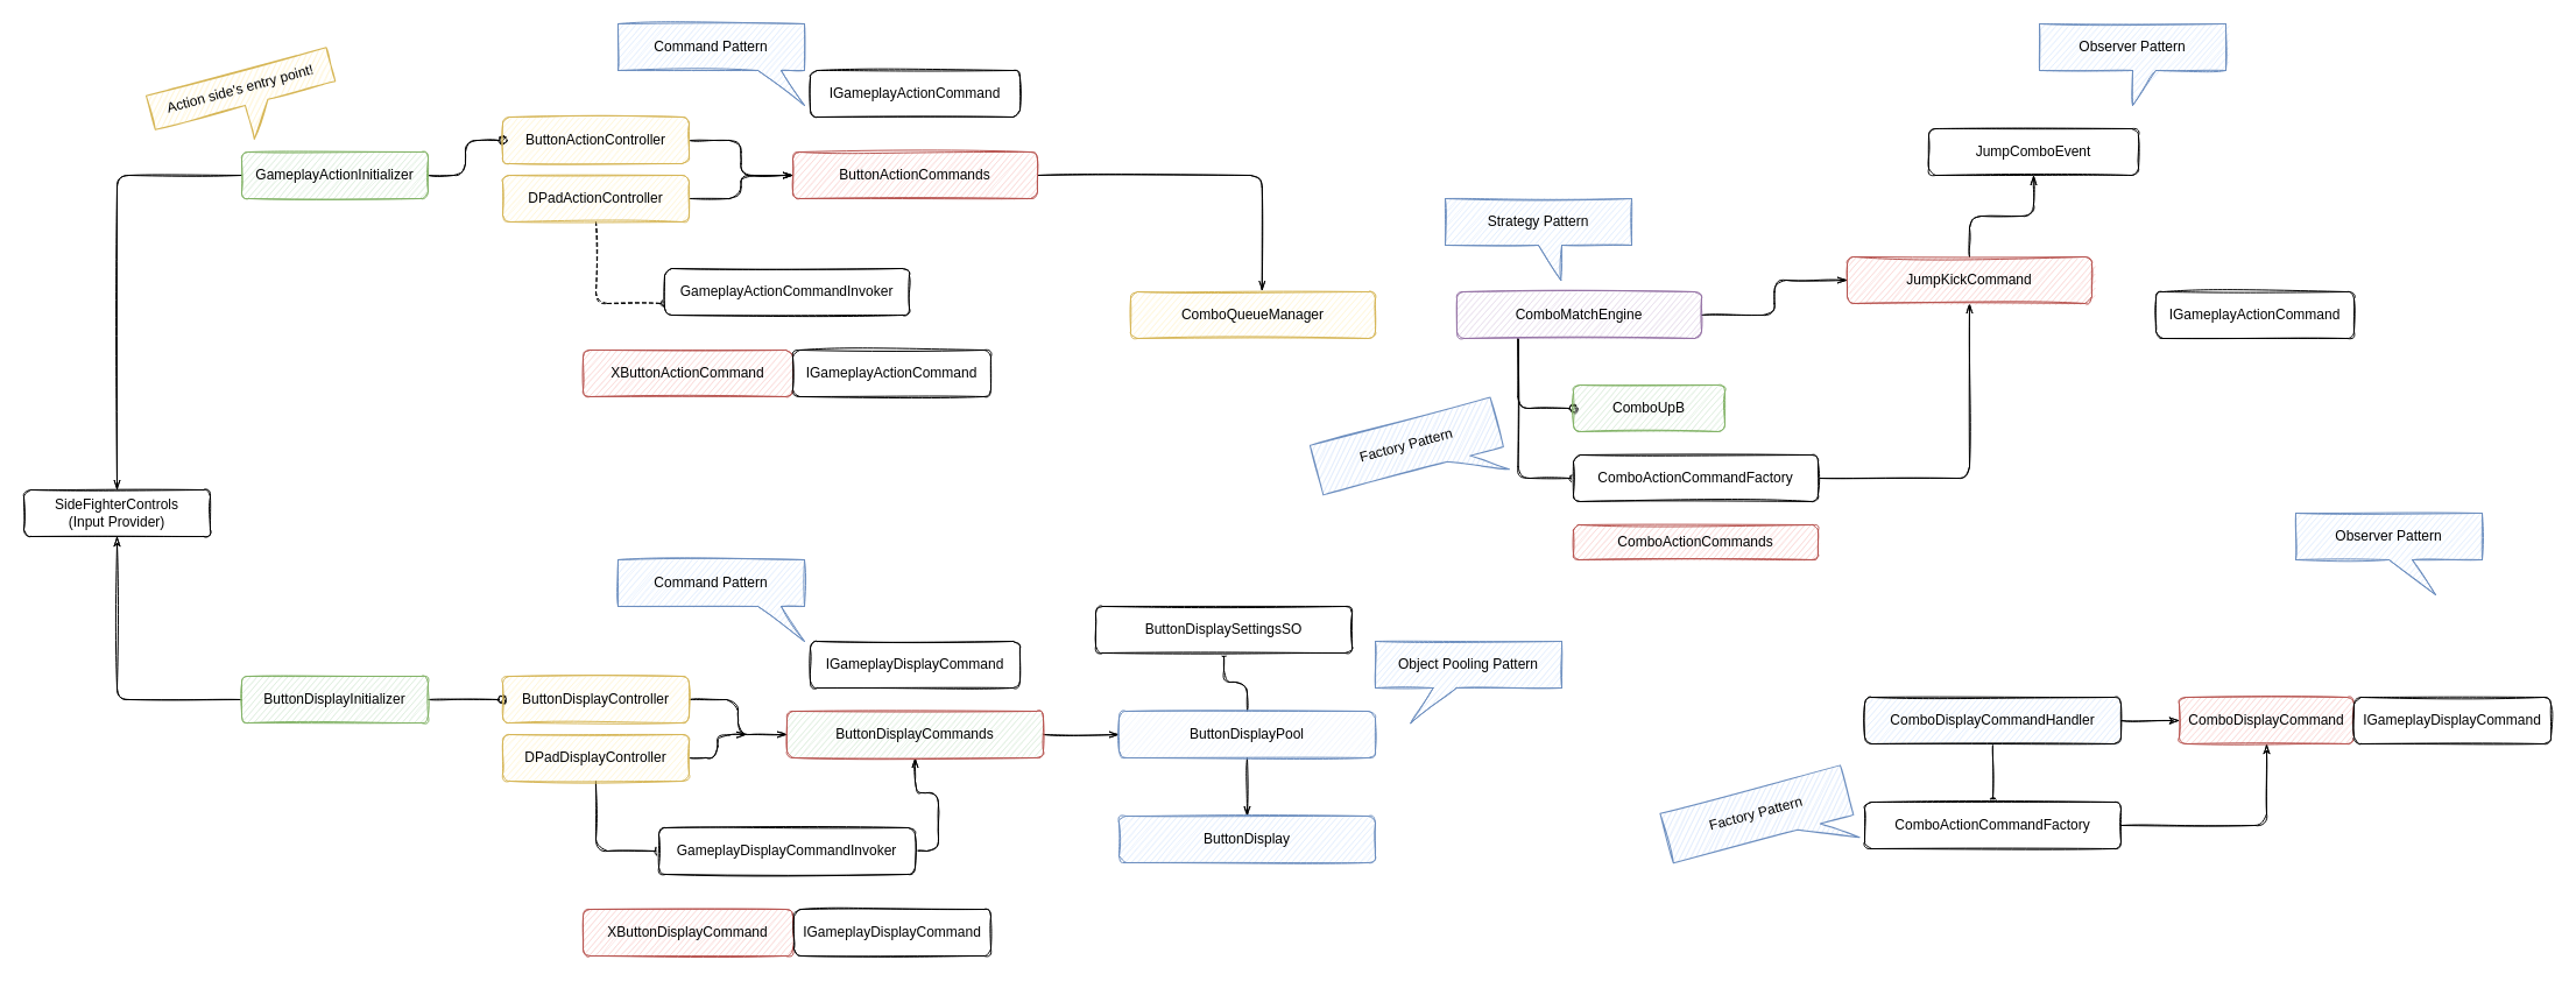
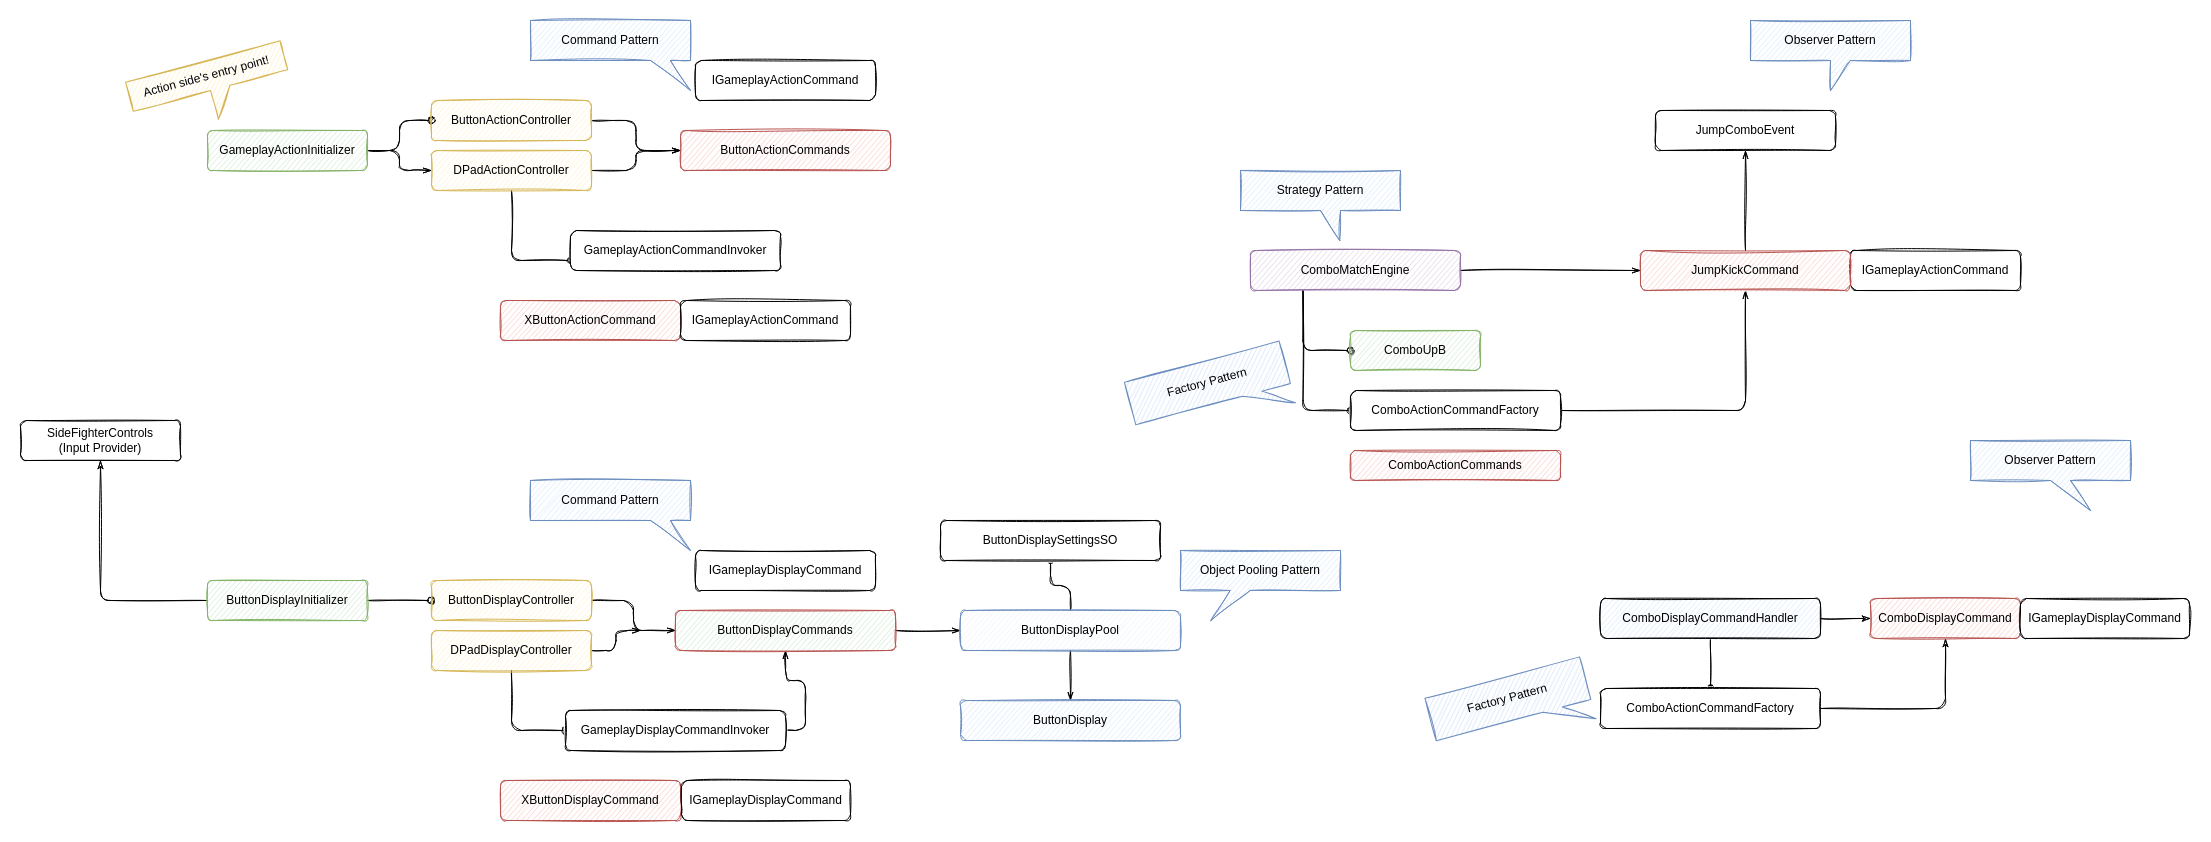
- <mxCell id="14" style="edgeStyle=orthogonalEdgeStyle;rounded=1;sketch=1;orthogonalLoop=1;jettySize=auto;html=1;entryX=0.537;entryY=-0.022;entryDx=0;entryDy=0;entryPerimeter=0;startArrow=none;startFill=0;endArrow=openThin;endFill=0;" edge="1" parent="1" source="15" target="19"><mxGeometry relative="1" as="geometry" /></mxCell>
- <mxCell id="4" style="edgeStyle=orthogonalEdgeStyle;rounded=1;sketch=1;orthogonalLoop=1;jettySize=auto;html=1;startArrow=none;startFill=0;endArrow=openThin;endFill=0;" edge="1" parent="1" source="5" target="11"><mxGeometry relative="1" as="geometry" /></mxCell>
+ <mxCell id="4" style="edgeStyle=orthogonalEdgeStyle;rounded=1;sketch=1;orthogonalLoop=1;jettySize=auto;html=1;startArrow=none;startFill=0;endArrow=openThin;endFill=0;" edge="1" parent="1" source="5" target="10"><mxGeometry relative="1" as="geometry" /></mxCell>
- <mxCell id="31" value="JumpKickCommand" style="rounded=1;whiteSpace=wrap;sketch=1;fillColor=#f8cecc;strokeColor=#b85450;" vertex="1" parent="1"><mxGeometry x="1585" y="220" width="210" height="40" as="geometry" /></mxCell>
+ <mxCell id="31" value="JumpKickCommand" style="rounded=1;whiteSpace=wrap;sketch=1;fillColor=#f8cecc;strokeColor=#b85450;" vertex="1" parent="1"><mxGeometry x="1640" y="250" width="210" height="40" as="geometry" /></mxCell>
- <mxCell id="9" style="edgeStyle=orthogonalEdgeStyle;rounded=1;sketch=1;orthogonalLoop=1;jettySize=auto;html=1;entryX=0;entryY=0.75;entryDx=0;entryDy=0;startArrow=none;startFill=0;endArrow=oval;endFill=1;dashed=1;" edge="1" parent="1" source="10" target="12"><mxGeometry relative="1" as="geometry" /></mxCell>
+ <mxCell id="9" style="edgeStyle=orthogonalEdgeStyle;rounded=1;sketch=1;orthogonalLoop=1;jettySize=auto;html=1;entryX=0;entryY=0.75;entryDx=0;entryDy=0;startArrow=none;startFill=0;endArrow=oval;endFill=1;" edge="1" parent="1" source="10" target="12"><mxGeometry relative="1" as="geometry" /></mxCell>
- <mxCell id="19" value="ComboQueueManager" style="rounded=1;whiteSpace=wrap;sketch=1;strokeColor=#d6b656;fillColor=#fff2cc;" vertex="1" parent="1"><mxGeometry x="970" y="250" width="210" height="40" as="geometry" /></mxCell>
